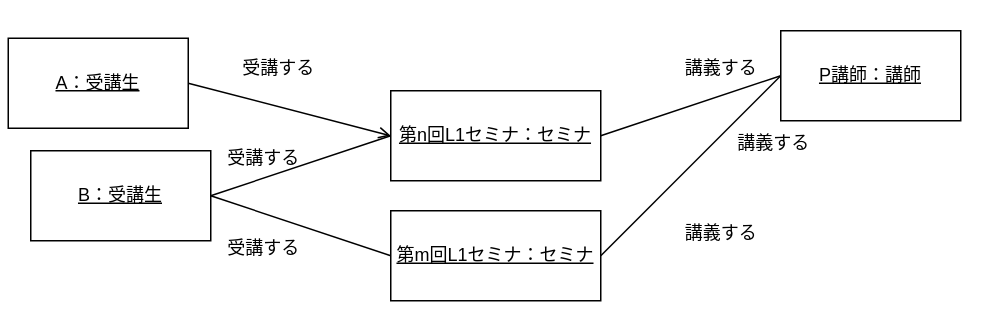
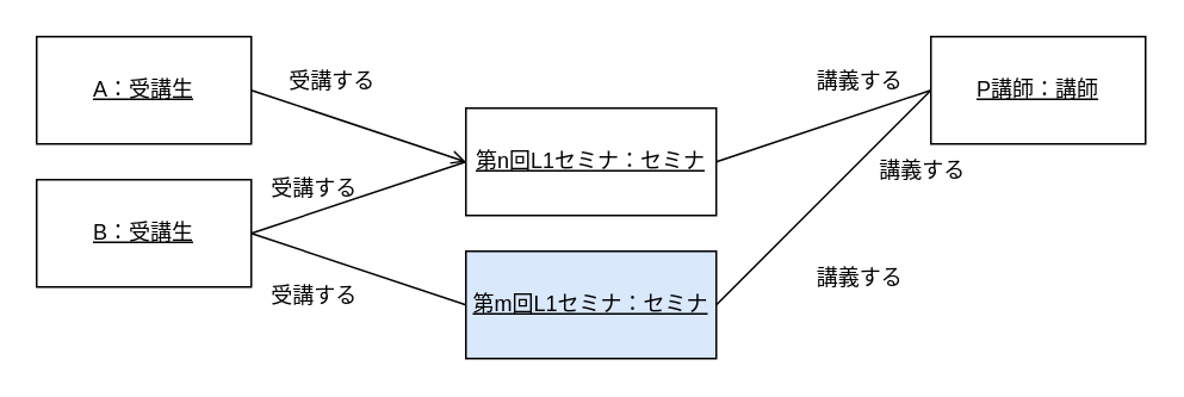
- <mxCell id="3" value="A：受講生" style="rounded=0;whiteSpace=wrap;html=1;fontStyle=4" vertex="1" parent="1"><mxGeometry x="5" y="25" width="120" height="60" as="geometry" /></mxCell>
+ <mxCell id="3" value="A：受講生" style="rounded=0;whiteSpace=wrap;html=1;fontStyle=4" vertex="1" parent="1"><mxGeometry x="20" y="20" width="120" height="60" as="geometry" /></mxCell>
- <mxCell id="8" value="第m回L1セミナ：セミナ" style="rounded=0;whiteSpace=wrap;html=1;fontStyle=4" vertex="1" parent="1"><mxGeometry x="260" y="140" width="140" height="60" as="geometry" /></mxCell>
+ <mxCell id="8" value="第m回L1セミナ：セミナ" style="rounded=0;whiteSpace=wrap;html=1;fontStyle=4;fillColor=#dae8fc;" vertex="1" parent="1"><mxGeometry x="260" y="140" width="140" height="60" as="geometry" /></mxCell>
